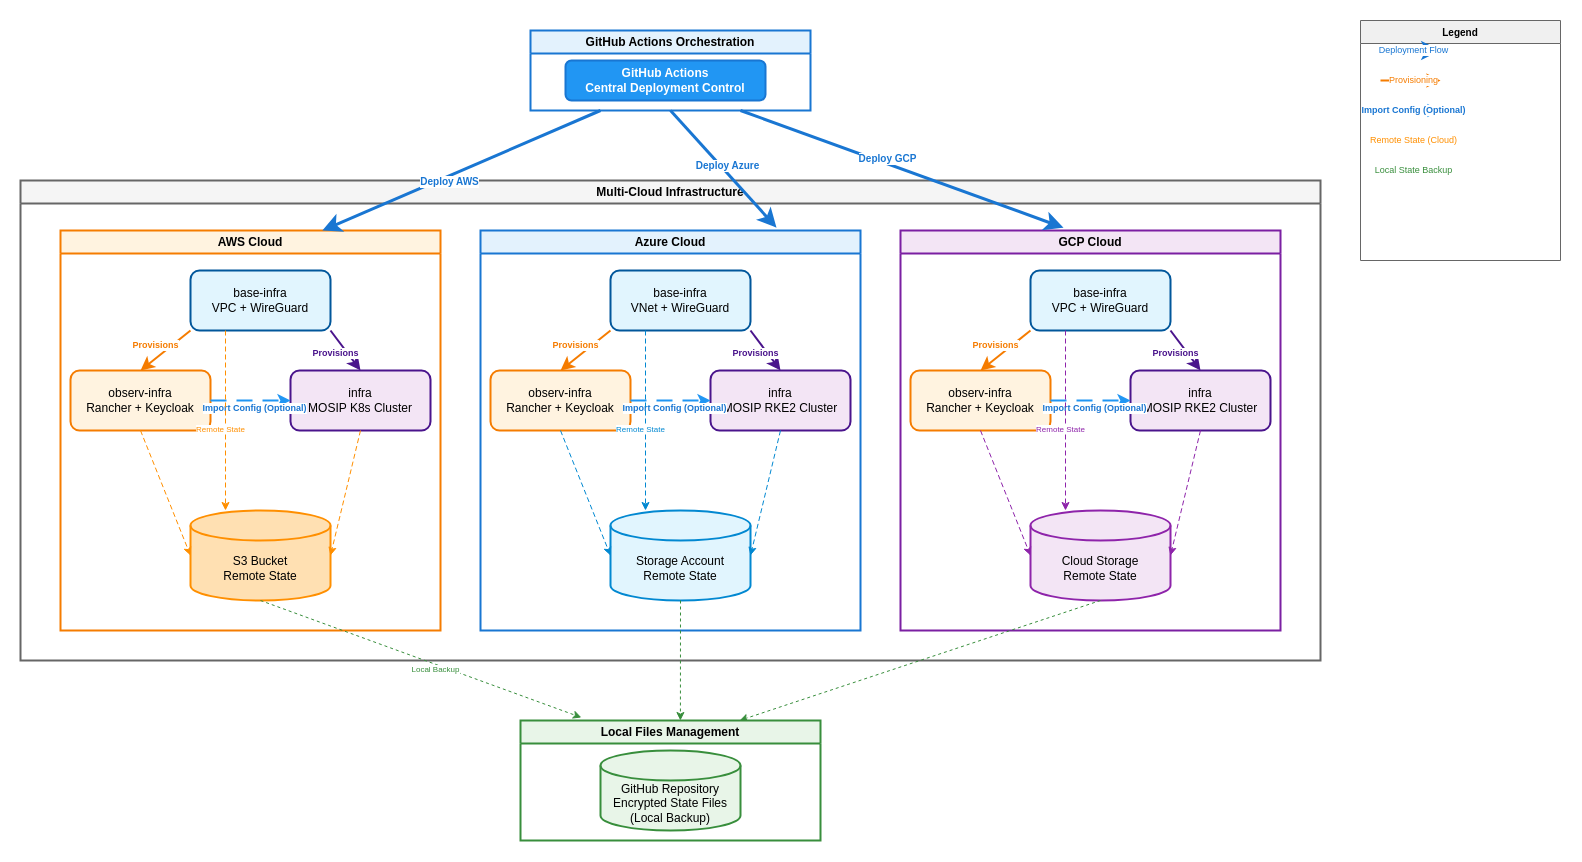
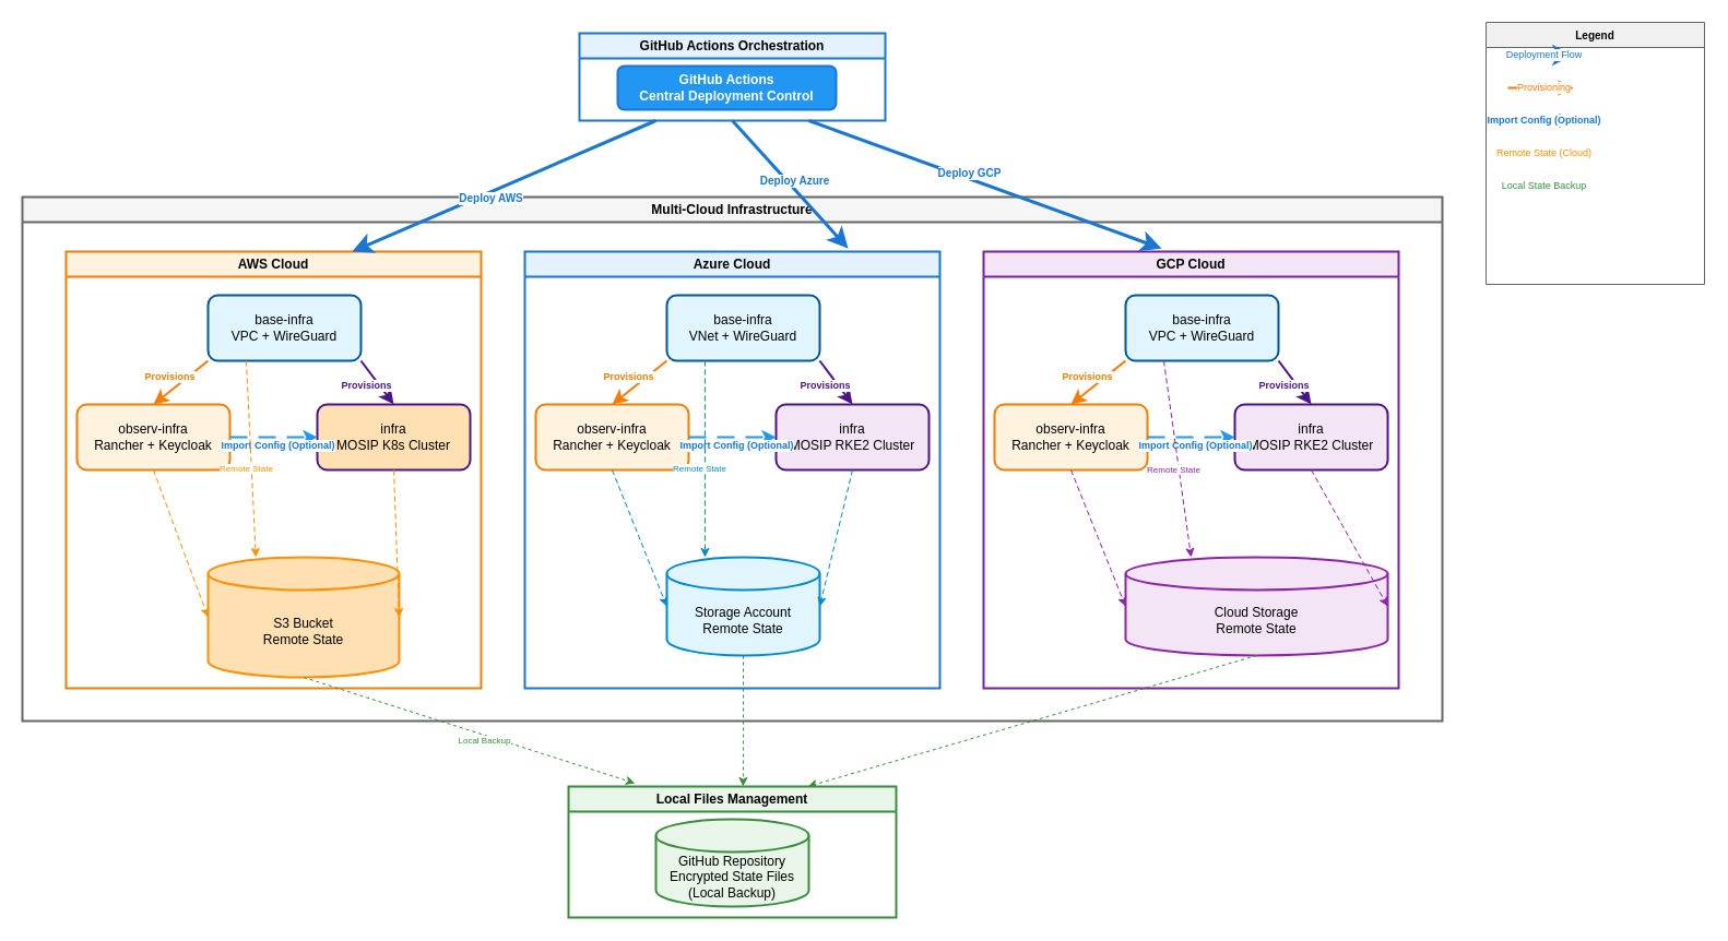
- <mxCell id="8" value="infra&#10;MOSIP K8s Cluster" style="rounded=1;whiteSpace=wrap;html=1;fillColor=#F3E5F5;strokeColor=#4A148C;strokeWidth=2;" parent="5" vertex="1"><mxGeometry x="230" y="140" width="140" height="60" as="geometry" /></mxCell>
+ <mxCell id="8" value="infra&#10;MOSIP K8s Cluster" style="rounded=1;whiteSpace=wrap;html=1;fillColor=#ffe0b2;strokeColor=#4A148C;strokeWidth=2;" parent="5" vertex="1"><mxGeometry x="230" y="140" width="140" height="60" as="geometry" /></mxCell>
- <mxCell id="9" value="S3 Bucket&#10;Remote State" style="shape=cylinder3;whiteSpace=wrap;html=1;boundedLbl=1;backgroundOutline=1;size=15;fillColor=#FFE0B2;strokeColor=#FF8F00;strokeWidth=2;" parent="5" vertex="1"><mxGeometry x="130" y="280" width="140" height="90" as="geometry" /></mxCell>
+ <mxCell id="9" value="S3 Bucket&#10;Remote State" style="shape=cylinder3;whiteSpace=wrap;html=1;boundedLbl=1;backgroundOutline=1;size=15;fillColor=#FFE0B2;strokeColor=#FF8F00;strokeWidth=2;" parent="5" vertex="1"><mxGeometry x="130" y="280" width="175" height="110" as="geometry" /></mxCell>
- <mxCell id="19" value="Cloud Storage&#10;Remote State" style="shape=cylinder3;whiteSpace=wrap;html=1;boundedLbl=1;backgroundOutline=1;size=15;fillColor=#F3E5F5;strokeColor=#8E24AA;strokeWidth=2;" parent="15" vertex="1"><mxGeometry x="130" y="280" width="140" height="90" as="geometry" /></mxCell>
+ <mxCell id="19" value="Cloud Storage&#10;Remote State" style="shape=cylinder3;whiteSpace=wrap;html=1;boundedLbl=1;backgroundOutline=1;size=15;fillColor=#F3E5F5;strokeColor=#8E24AA;strokeWidth=2;" parent="15" vertex="1"><mxGeometry x="130" y="280" width="240" height="90" as="geometry" /></mxCell>
